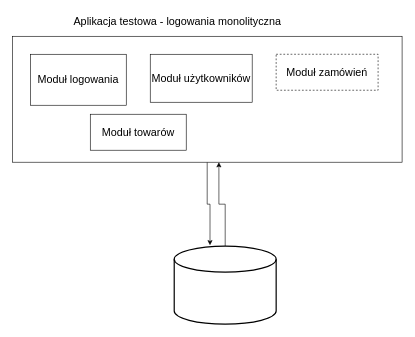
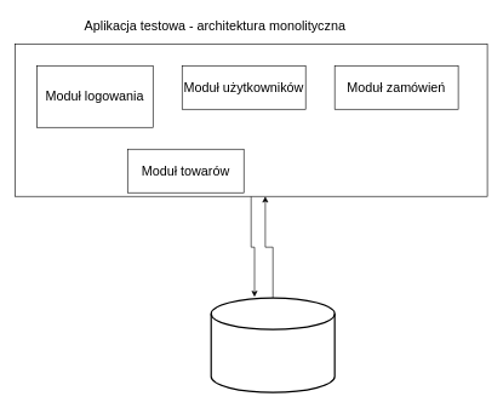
- <mxCell id="4" value="&lt;div style=&quot;font-size: 18px;&quot;&gt;Aplikacja testowa - logowania monolityczna&lt;/div&gt;" style="text;html=1;align=center;verticalAlign=middle;resizable=0;points=[];autosize=1;strokeColor=none;fillColor=none;fontSize=18;" vertex="1" parent="1"><mxGeometry x="110" y="20" width="370" height="30" as="geometry" /></mxCell>
+ <mxCell id="4" value="&lt;div style=&quot;font-size: 18px;&quot;&gt;Aplikacja testowa - architektura monolityczna&lt;/div&gt;" style="text;html=1;align=center;verticalAlign=middle;resizable=0;points=[];autosize=1;strokeColor=none;fillColor=none;fontSize=18;" vertex="1" parent="1"><mxGeometry x="110" y="20" width="370" height="30" as="geometry" /></mxCell>
- <mxCell id="10" value="Moduł zamówień" style="rounded=0;whiteSpace=wrap;html=1;fontSize=18;dashed=1;" vertex="1" parent="1"><mxGeometry x="460" y="90" width="170" height="60" as="geometry" /></mxCell>
+ <mxCell id="10" value="Moduł zamówień" style="rounded=0;whiteSpace=wrap;html=1;fontSize=18;" vertex="1" parent="1"><mxGeometry x="460" y="90" width="170" height="60" as="geometry" /></mxCell>
- <mxCell id="6" value="Moduł użytkowników" style="rounded=0;whiteSpace=wrap;html=1;fontSize=18;" vertex="1" parent="1"><mxGeometry x="250" y="90" width="170" height="80" as="geometry" /></mxCell>
+ <mxCell id="6" value="Moduł użytkowników" style="rounded=0;whiteSpace=wrap;html=1;fontSize=18;" vertex="1" parent="1"><mxGeometry x="250" y="90" width="170" height="60" as="geometry" /></mxCell>
- <mxCell id="7" value="Moduł towarów" style="rounded=0;whiteSpace=wrap;html=1;fontSize=18;" vertex="1" parent="1"><mxGeometry x="150" y="190" width="160" height="60" as="geometry" /></mxCell>
+ <mxCell id="7" value="Moduł towarów" style="rounded=0;whiteSpace=wrap;html=1;fontSize=18;" vertex="1" parent="1"><mxGeometry x="175" y="205" width="160" height="60" as="geometry" /></mxCell>
